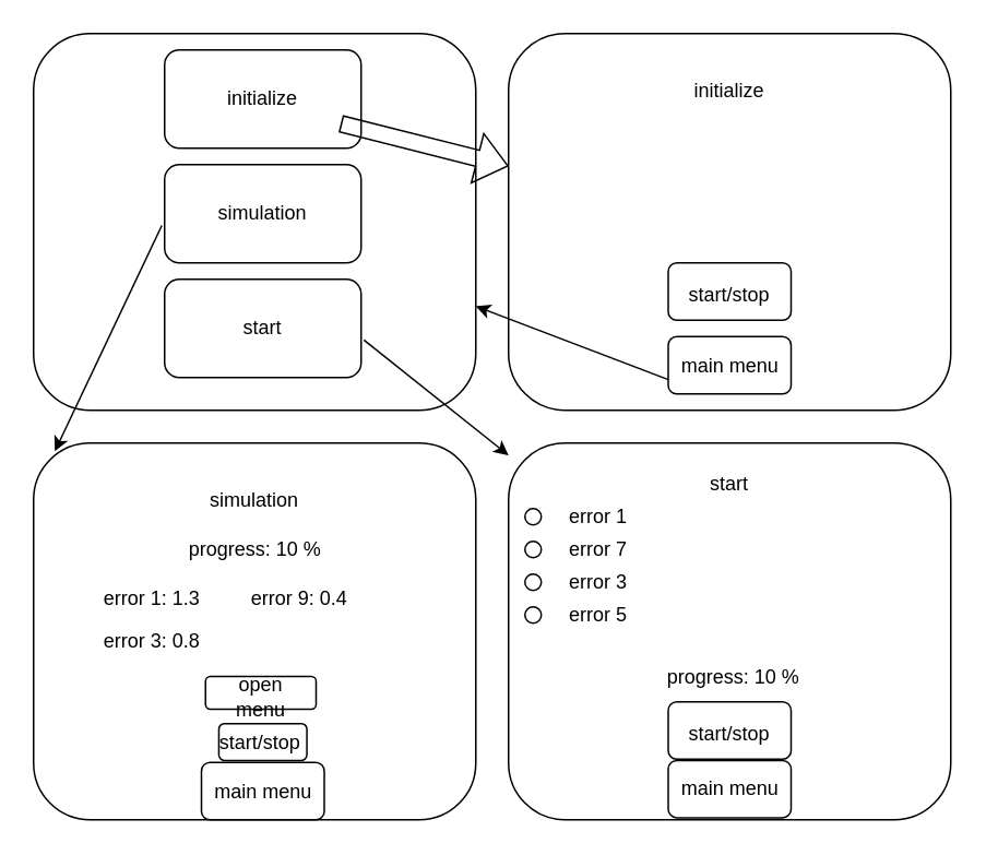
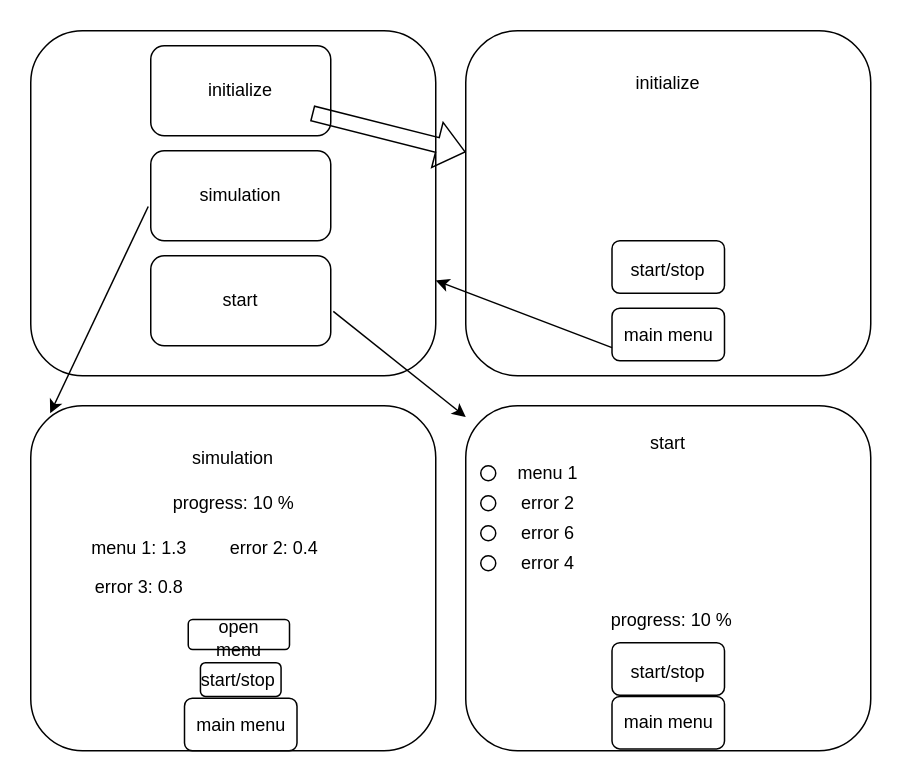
- <mxCell id="28" value="error 1" style="text;html=1;strokeColor=none;fillColor=none;align=center;verticalAlign=middle;whiteSpace=wrap;rounded=0;" parent="1" vertex="1"><mxGeometry x="335" y="300" width="60" height="30" as="geometry" /></mxCell>
+ <mxCell id="28" value="menu 1" style="text;html=1;strokeColor=none;fillColor=none;align=center;verticalAlign=middle;whiteSpace=wrap;rounded=0;" parent="1" vertex="1"><mxGeometry x="335" y="300" width="60" height="30" as="geometry" /></mxCell>
- <mxCell id="29" value="error 7" style="text;html=1;strokeColor=none;fillColor=none;align=center;verticalAlign=middle;whiteSpace=wrap;rounded=0;" parent="1" vertex="1"><mxGeometry x="335" y="320" width="60" height="30" as="geometry" /></mxCell>
+ <mxCell id="29" value="error 2" style="text;html=1;strokeColor=none;fillColor=none;align=center;verticalAlign=middle;whiteSpace=wrap;rounded=0;" parent="1" vertex="1"><mxGeometry x="335" y="320" width="60" height="30" as="geometry" /></mxCell>
- <mxCell id="30" value="error 3" style="text;html=1;strokeColor=none;fillColor=none;align=center;verticalAlign=middle;whiteSpace=wrap;rounded=0;" parent="1" vertex="1"><mxGeometry x="335" y="340" width="60" height="30" as="geometry" /></mxCell>
+ <mxCell id="30" value="error 6" style="text;html=1;strokeColor=none;fillColor=none;align=center;verticalAlign=middle;whiteSpace=wrap;rounded=0;" parent="1" vertex="1"><mxGeometry x="335" y="340" width="60" height="30" as="geometry" /></mxCell>
- <mxCell id="16" value="error 1: 1.3" style="text;html=1;strokeColor=none;fillColor=none;align=center;verticalAlign=middle;whiteSpace=wrap;rounded=0;" parent="1" vertex="1"><mxGeometry x="55" y="350" width="75" height="30" as="geometry" /></mxCell>
+ <mxCell id="16" value="menu 1: 1.3" style="text;html=1;strokeColor=none;fillColor=none;align=center;verticalAlign=middle;whiteSpace=wrap;rounded=0;" parent="1" vertex="1"><mxGeometry x="55" y="350" width="75" height="30" as="geometry" /></mxCell>
- <mxCell id="17" value="error 9: 0.4" style="text;html=1;strokeColor=none;fillColor=none;align=center;verticalAlign=middle;whiteSpace=wrap;rounded=0;" parent="1" vertex="1"><mxGeometry x="145" y="350" width="75" height="30" as="geometry" /></mxCell>
+ <mxCell id="17" value="error 2: 0.4" style="text;html=1;strokeColor=none;fillColor=none;align=center;verticalAlign=middle;whiteSpace=wrap;rounded=0;" parent="1" vertex="1"><mxGeometry x="145" y="350" width="75" height="30" as="geometry" /></mxCell>
- <mxCell id="32" value="error 5" style="text;html=1;strokeColor=none;fillColor=none;align=center;verticalAlign=middle;whiteSpace=wrap;rounded=0;" parent="1" vertex="1"><mxGeometry x="335" y="360" width="60" height="30" as="geometry" /></mxCell>
+ <mxCell id="32" value="error 4" style="text;html=1;strokeColor=none;fillColor=none;align=center;verticalAlign=middle;whiteSpace=wrap;rounded=0;" parent="1" vertex="1"><mxGeometry x="335" y="360" width="60" height="30" as="geometry" /></mxCell>
